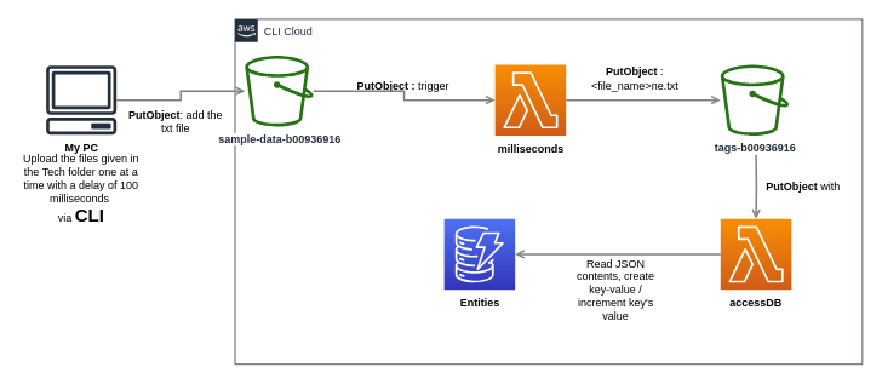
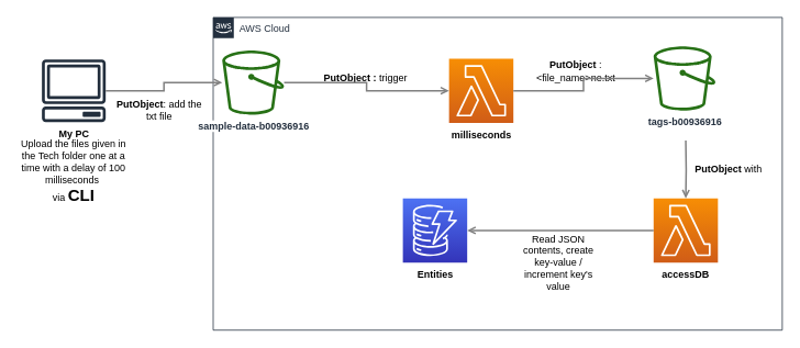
- <mxCell id="2" value="CLI Cloud" style="points=[[0,0],[0.25,0],[0.5,0],[0.75,0],[1,0],[1,0.25],[1,0.5],[1,0.75],[1,1],[0.75,1],[0.5,1],[0.25,1],[0,1],[0,0.75],[0,0.5],[0,0.25]];outlineConnect=0;gradientColor=none;html=1;whiteSpace=wrap;fontSize=12;fontStyle=0;shape=mxgraph.aws4.group;grIcon=mxgraph.aws4.group_aws_cloud_alt;strokeColor=#232F3E;fillColor=none;verticalAlign=top;align=left;spacingLeft=30;fontColor=#232F3E;dashed=0;labelBackgroundColor=#ffffff;container=1;pointerEvents=0;collapsible=0;recursiveResize=0;" parent="1" vertex="1"><mxGeometry x="258" y="20.5" width="690" height="379.5" as="geometry" /></mxCell>
+ <mxCell id="2" value="AWS Cloud" style="points=[[0,0],[0.25,0],[0.5,0],[0.75,0],[1,0],[1,0.25],[1,0.5],[1,0.75],[1,1],[0.75,1],[0.5,1],[0.25,1],[0,1],[0,0.75],[0,0.5],[0,0.25]];outlineConnect=0;gradientColor=none;html=1;whiteSpace=wrap;fontSize=12;fontStyle=0;shape=mxgraph.aws4.group;grIcon=mxgraph.aws4.group_aws_cloud_alt;strokeColor=#232F3E;fillColor=none;verticalAlign=top;align=left;spacingLeft=30;fontColor=#232F3E;dashed=0;labelBackgroundColor=#ffffff;container=1;pointerEvents=0;collapsible=0;recursiveResize=0;" parent="1" vertex="1"><mxGeometry x="258" y="20.5" width="690" height="379.5" as="geometry" /></mxCell>
- <mxCell id="4" value="&lt;b&gt;tags-b00936916&lt;/b&gt;" style="outlineConnect=0;fontColor=#232F3E;gradientColor=none;fillColor=#277116;strokeColor=none;dashed=0;verticalLabelPosition=bottom;verticalAlign=top;align=center;html=1;fontSize=12;fontStyle=0;aspect=fixed;pointerEvents=1;shape=mxgraph.aws4.bucket;labelBackgroundColor=#ffffff;" parent="2" vertex="1"><mxGeometry x="534" y="50" width="75" height="78" as="geometry" /></mxCell>
+ <mxCell id="4" value="&lt;b&gt;tags-b00936916&lt;/b&gt;" style="outlineConnect=0;fontColor=#232F3E;gradientColor=none;fillColor=#277116;strokeColor=none;dashed=0;verticalLabelPosition=bottom;verticalAlign=top;align=center;html=1;fontSize=12;fontStyle=0;aspect=fixed;pointerEvents=1;shape=mxgraph.aws4.bucket;labelBackgroundColor=#ffffff;" parent="2" vertex="1"><mxGeometry x="534" y="35" width="75" height="78" as="geometry" /></mxCell>
